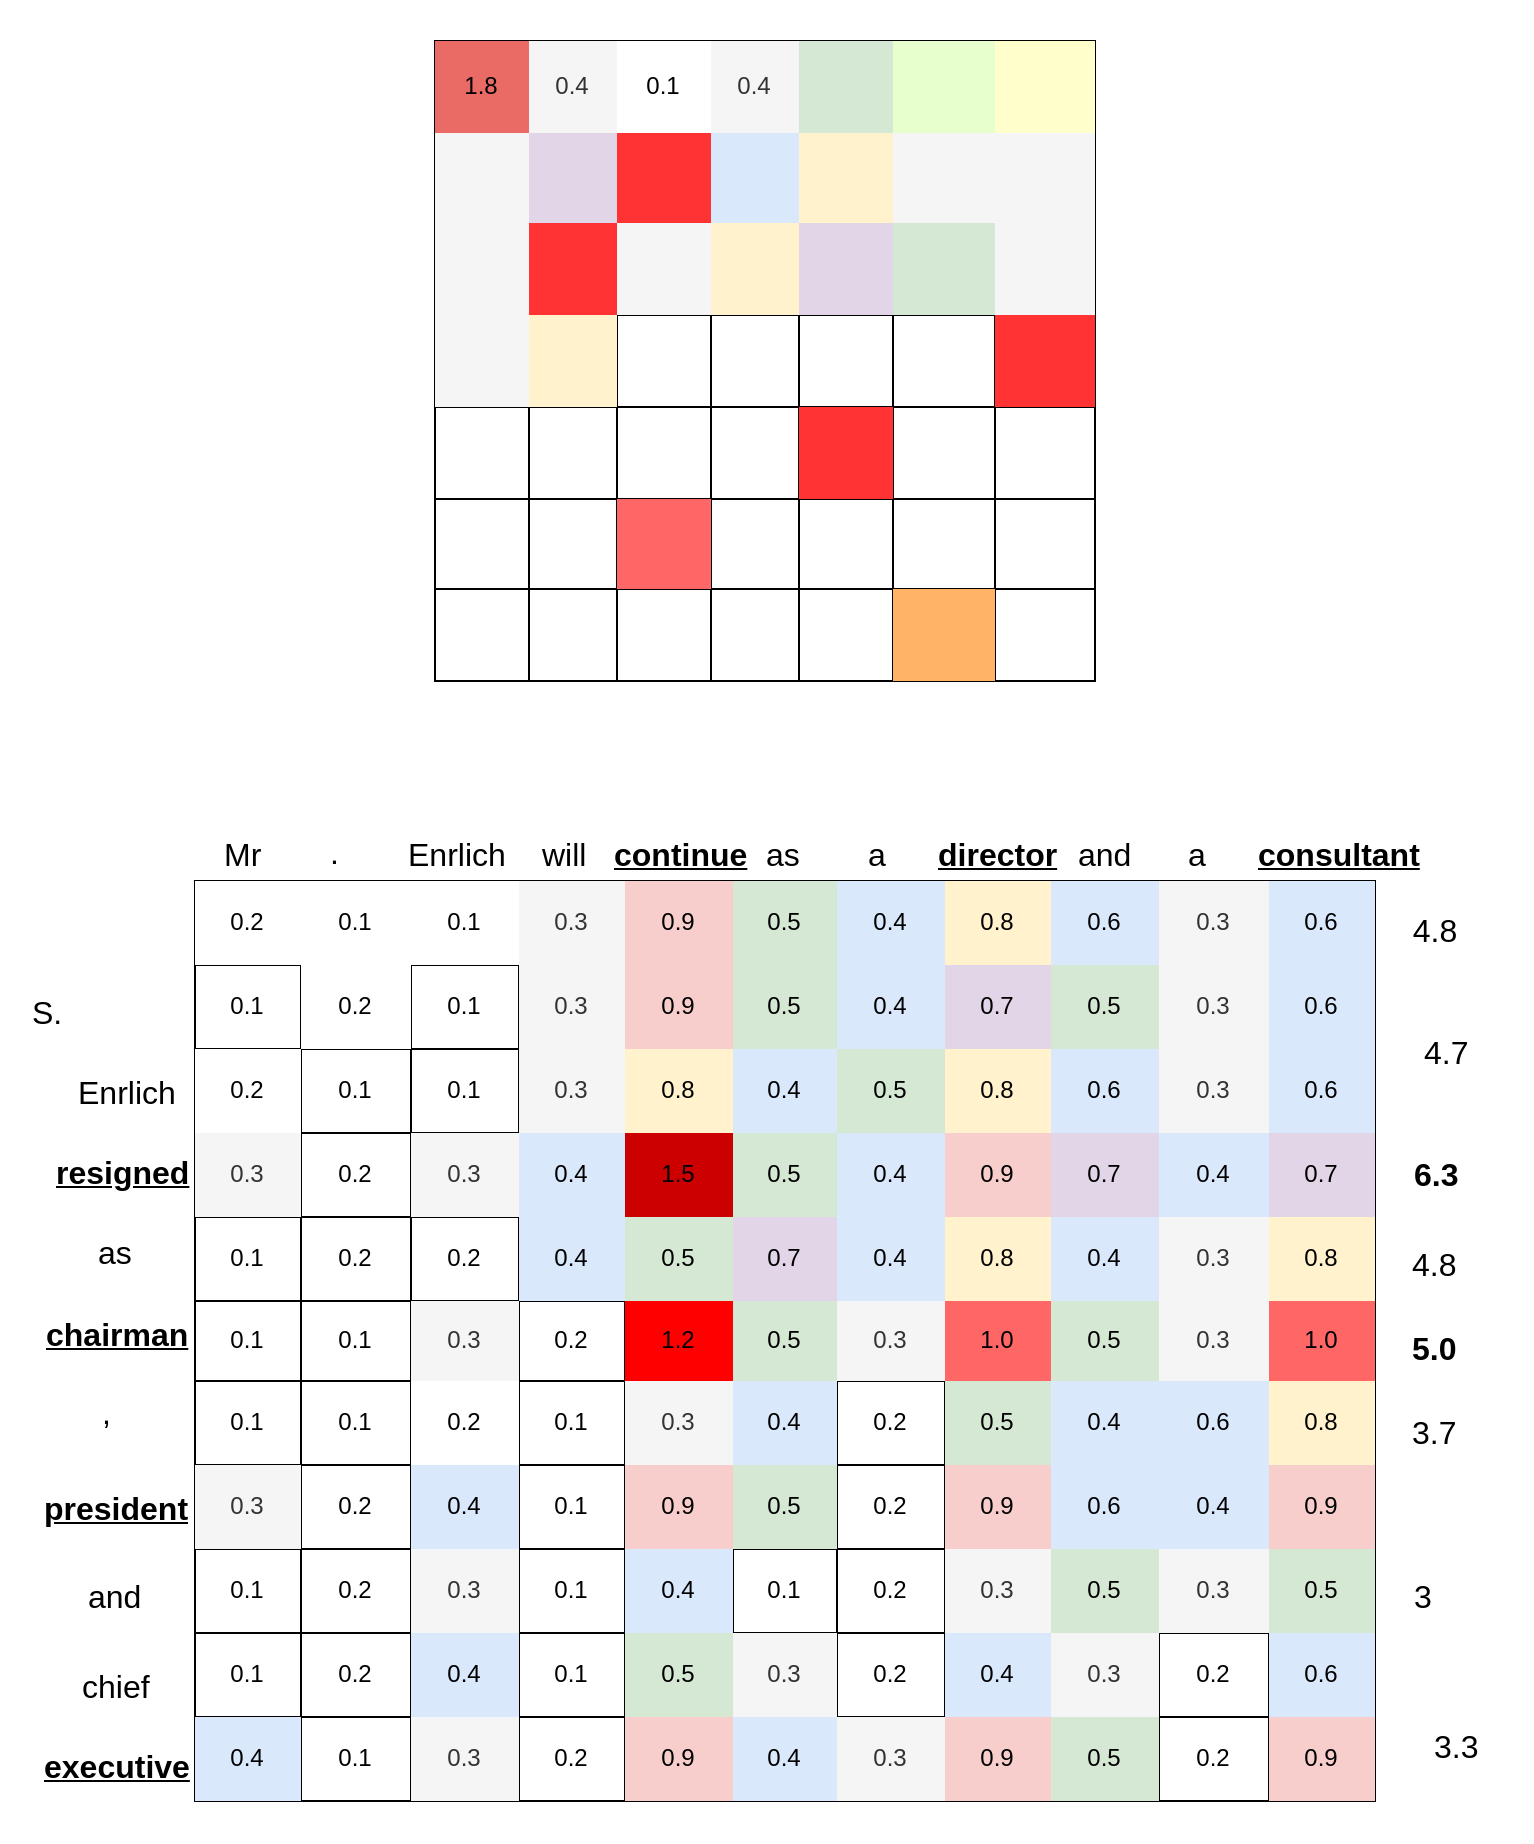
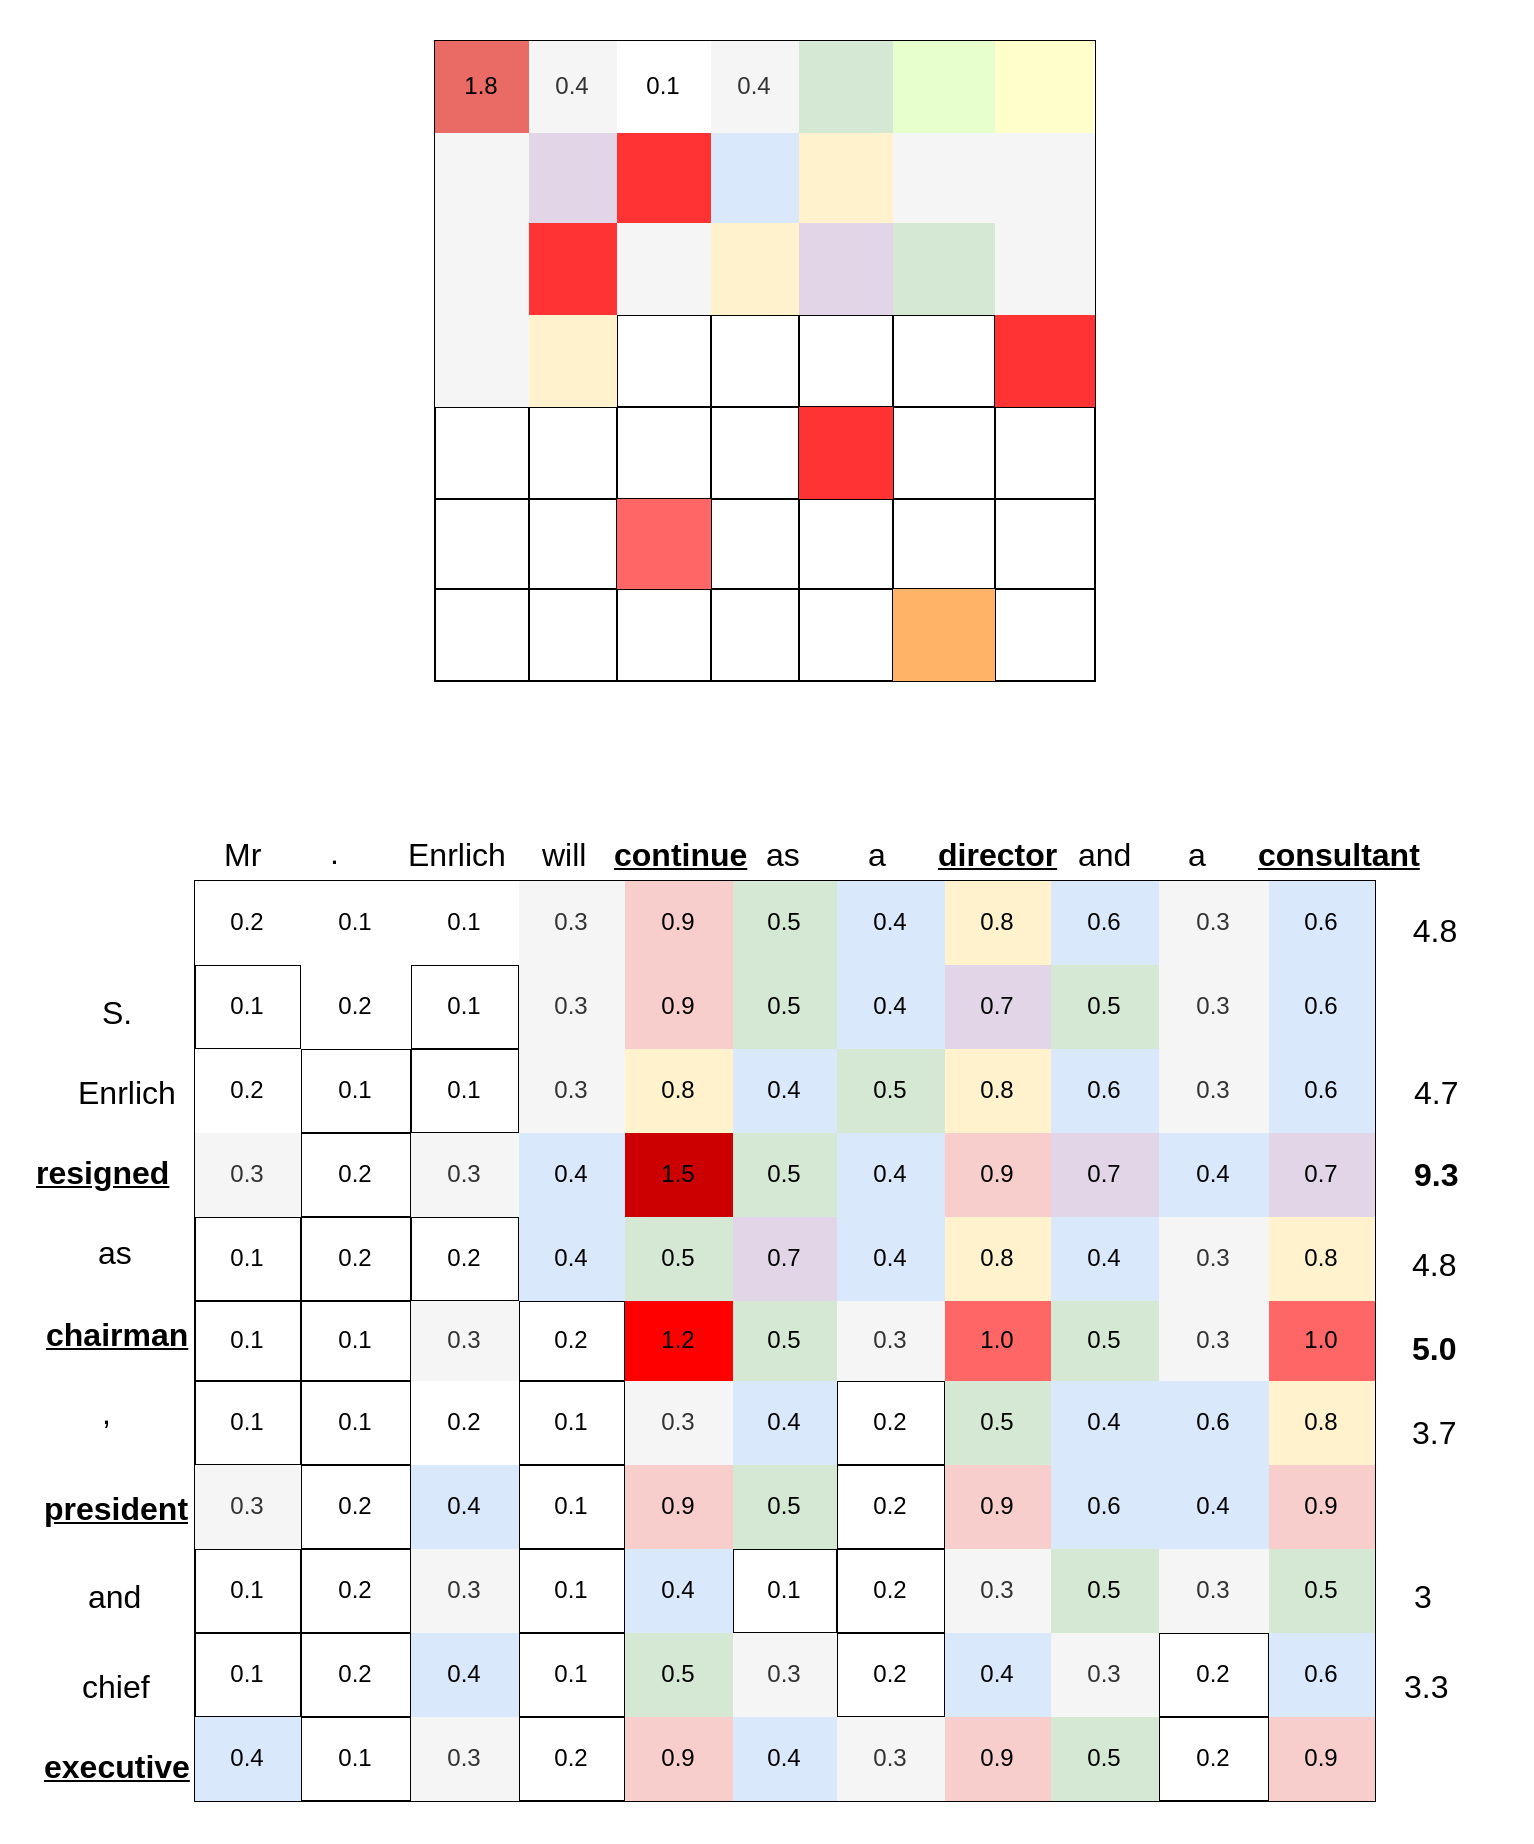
- <mxCell id="192" value="&lt;font style=&quot;font-size: 16px&quot;&gt;S.&lt;/font&gt;" style="text;whiteSpace=wrap;html=1;" vertex="1" parent="1"><mxGeometry x="14" y="490" width="40" height="30" as="geometry" /></mxCell>
+ <mxCell id="192" value="&lt;font style=&quot;font-size: 16px&quot;&gt;S.&lt;/font&gt;" style="text;whiteSpace=wrap;html=1;" vertex="1" parent="1"><mxGeometry x="49" y="490" width="40" height="30" as="geometry" /></mxCell>
- <mxCell id="214" value="&lt;font style=&quot;font-size: 16px&quot;&gt;4.7&lt;/font&gt;" style="text;whiteSpace=wrap;html=1;" vertex="1" parent="1"><mxGeometry x="710" y="510" width="40" height="30" as="geometry" /></mxCell>
+ <mxCell id="214" value="&lt;font style=&quot;font-size: 16px&quot;&gt;4.7&lt;/font&gt;" style="text;whiteSpace=wrap;html=1;" vertex="1" parent="1"><mxGeometry x="705" y="530" width="40" height="30" as="geometry" /></mxCell>
- <mxCell id="194" value="&lt;font style=&quot;font-size: 16px&quot;&gt;&lt;u&gt;&lt;b&gt;resigned&lt;/b&gt;&lt;/u&gt;&lt;/font&gt;" style="text;whiteSpace=wrap;html=1;" vertex="1" parent="1"><mxGeometry x="26" y="570" width="70" height="30" as="geometry" /></mxCell>
+ <mxCell id="194" value="&lt;font style=&quot;font-size: 16px&quot;&gt;&lt;u&gt;&lt;b&gt;resigned&lt;/b&gt;&lt;/u&gt;&lt;/font&gt;" style="text;whiteSpace=wrap;html=1;" vertex="1" parent="1"><mxGeometry x="16" y="570" width="70" height="30" as="geometry" /></mxCell>
- <mxCell id="215" value="&lt;font style=&quot;font-size: 16px&quot;&gt;&lt;b&gt;6.3&lt;/b&gt;&lt;/font&gt;" style="text;whiteSpace=wrap;html=1;" vertex="1" parent="1"><mxGeometry x="705" y="571" width="40" height="30" as="geometry" /></mxCell>
+ <mxCell id="215" value="&lt;font style=&quot;font-size: 16px&quot;&gt;&lt;b&gt;9.3&lt;/b&gt;&lt;/font&gt;" style="text;whiteSpace=wrap;html=1;" vertex="1" parent="1"><mxGeometry x="705" y="571" width="40" height="30" as="geometry" /></mxCell>
- <mxCell id="220" value="&lt;font style=&quot;font-size: 16px&quot;&gt;3.3&lt;/font&gt;" style="text;whiteSpace=wrap;html=1;" vertex="1" parent="1"><mxGeometry x="715" y="857" width="40" height="30" as="geometry" /></mxCell>
+ <mxCell id="220" value="&lt;font style=&quot;font-size: 16px&quot;&gt;3.3&lt;/font&gt;" style="text;whiteSpace=wrap;html=1;" vertex="1" parent="1"><mxGeometry x="700" y="827" width="40" height="30" as="geometry" /></mxCell>
